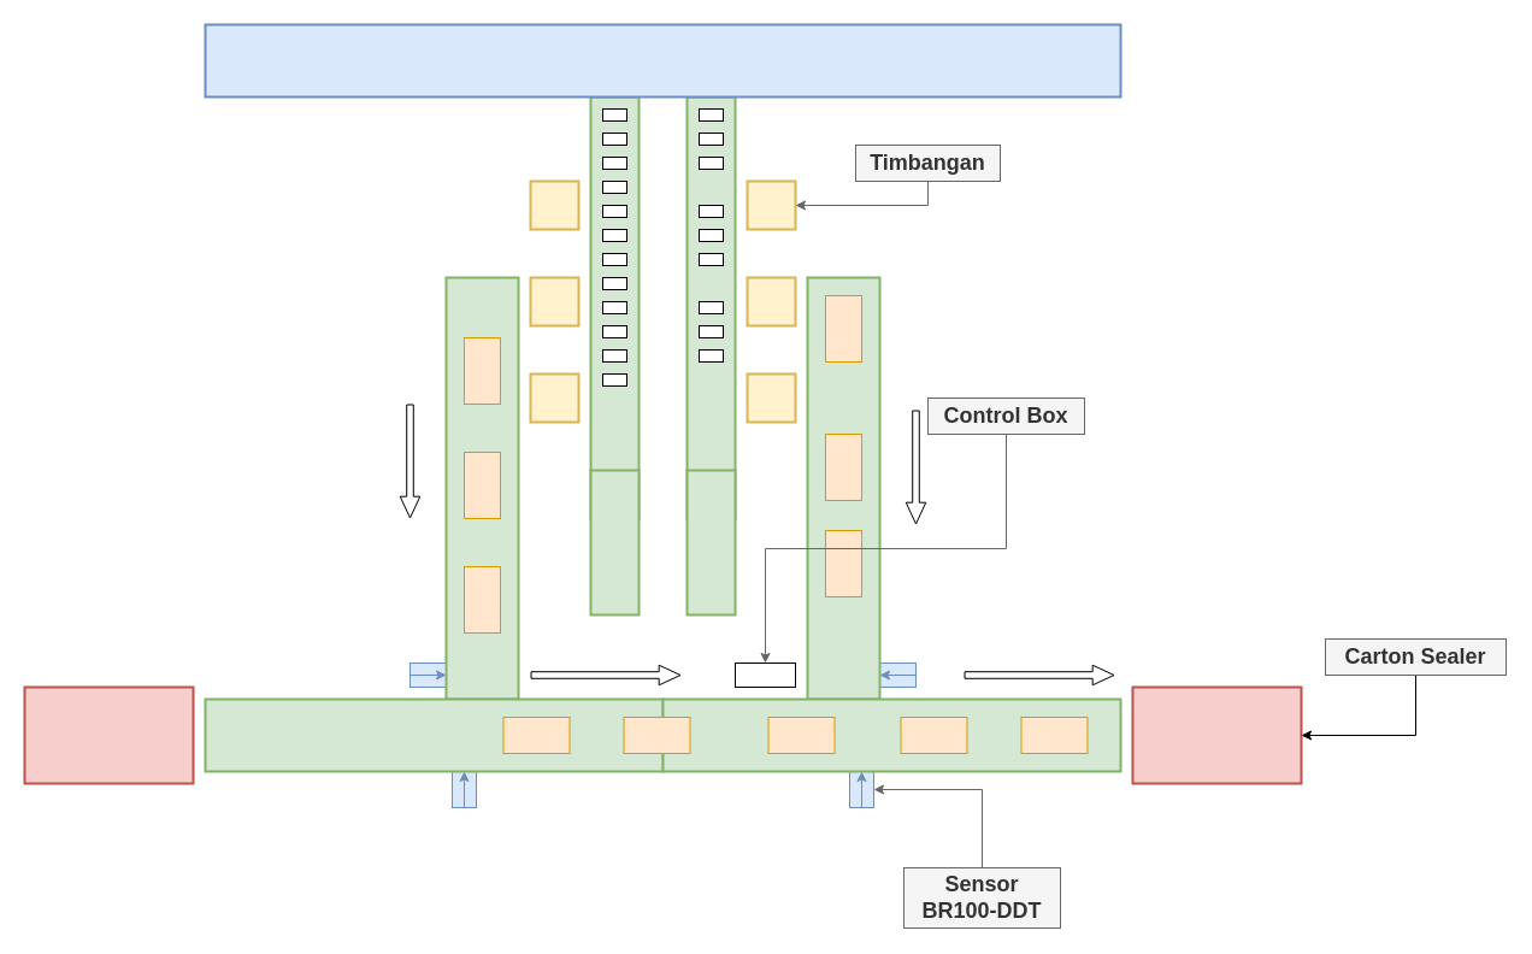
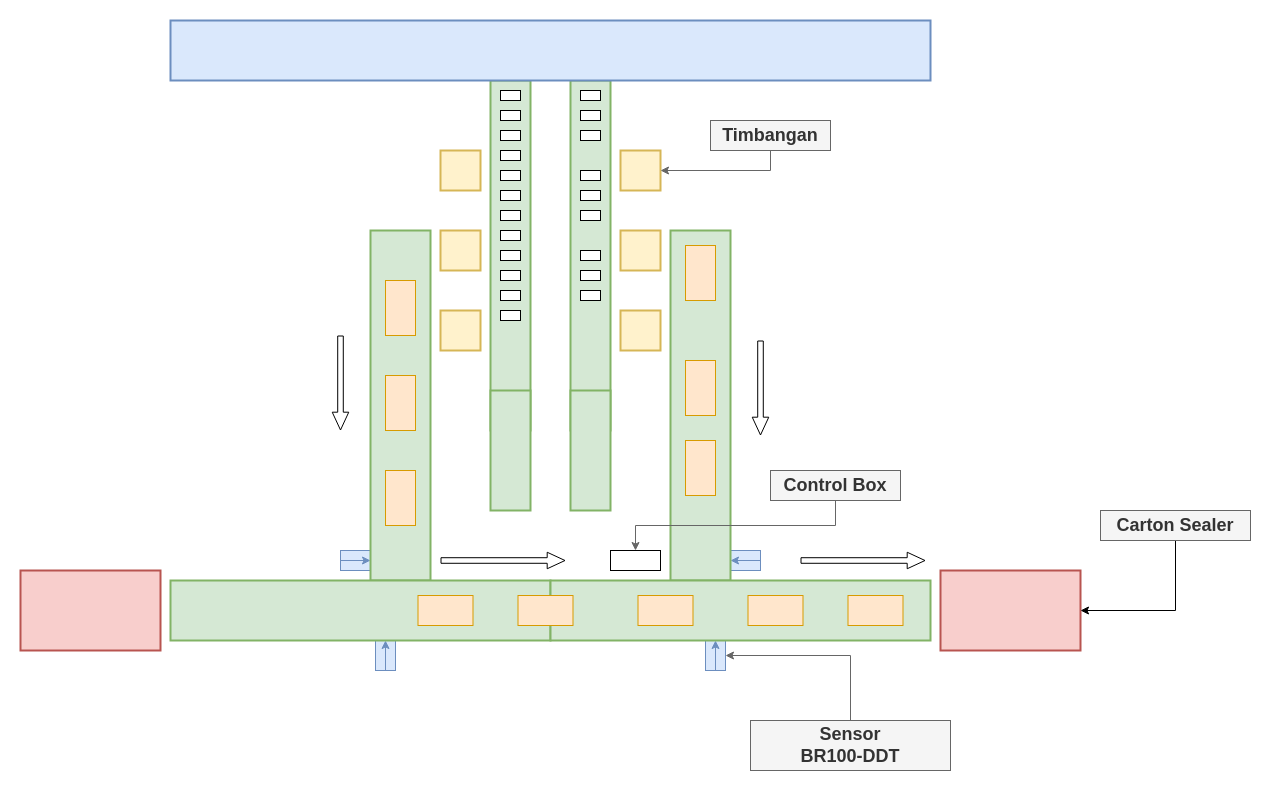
- <mxCell id="63" value="&lt;span style=&quot;font-size: 18px;&quot;&gt;Control Box&lt;/span&gt;" style="text;html=1;align=center;verticalAlign=middle;whiteSpace=wrap;rounded=0;strokeWidth=1;fontStyle=1;fontFamily=Helvetica;strokeColor=#666666;fillColor=#f5f5f5;fontColor=#333333;" vertex="1" parent="1"><mxGeometry x="770" y="330" width="130" height="30" as="geometry" /></mxCell>
+ <mxCell id="63" value="&lt;span style=&quot;font-size: 18px;&quot;&gt;Control Box&lt;/span&gt;" style="text;html=1;align=center;verticalAlign=middle;whiteSpace=wrap;rounded=0;strokeWidth=1;fontStyle=1;fontFamily=Helvetica;strokeColor=#666666;fillColor=#f5f5f5;fontColor=#333333;" vertex="1" parent="1"><mxGeometry x="770" y="470" width="130" height="30" as="geometry" /></mxCell>
- <mxCell id="58" value="&lt;font style=&quot;font-size: 18px;&quot;&gt;Carton Sealer&lt;/font&gt;" style="text;html=1;align=center;verticalAlign=middle;whiteSpace=wrap;rounded=0;strokeWidth=1;fontStyle=1;fontFamily=Helvetica;strokeColor=#666666;fillColor=#f5f5f5;fontColor=#333333;" vertex="1" parent="1"><mxGeometry x="1100" y="530" width="150" height="30" as="geometry" /></mxCell>
+ <mxCell id="58" value="&lt;font style=&quot;font-size: 18px;&quot;&gt;Carton Sealer&lt;/font&gt;" style="text;html=1;align=center;verticalAlign=middle;whiteSpace=wrap;rounded=0;strokeWidth=1;fontStyle=1;fontFamily=Helvetica;strokeColor=#666666;fillColor=#f5f5f5;fontColor=#333333;" vertex="1" parent="1"><mxGeometry x="1100" y="510" width="150" height="30" as="geometry" /></mxCell>
- <mxCell id="60" value="&lt;span style=&quot;font-size: 18px;&quot;&gt;Sensor &lt;br&gt;BR100-DDT&lt;/span&gt;" style="text;html=1;align=center;verticalAlign=middle;whiteSpace=wrap;rounded=0;strokeWidth=1;fontStyle=1;fontFamily=Helvetica;strokeColor=#666666;fillColor=#f5f5f5;fontColor=#333333;" vertex="1" parent="1"><mxGeometry x="750" y="720" width="130" height="50" as="geometry" /></mxCell>
+ <mxCell id="60" value="&lt;span style=&quot;font-size: 18px;&quot;&gt;Sensor &lt;br&gt;BR100-DDT&lt;/span&gt;" style="text;html=1;align=center;verticalAlign=middle;whiteSpace=wrap;rounded=0;strokeWidth=1;fontStyle=1;fontFamily=Helvetica;strokeColor=#666666;fillColor=#f5f5f5;fontColor=#333333;" vertex="1" parent="1"><mxGeometry x="750" y="720" width="200" height="50" as="geometry" /></mxCell>
